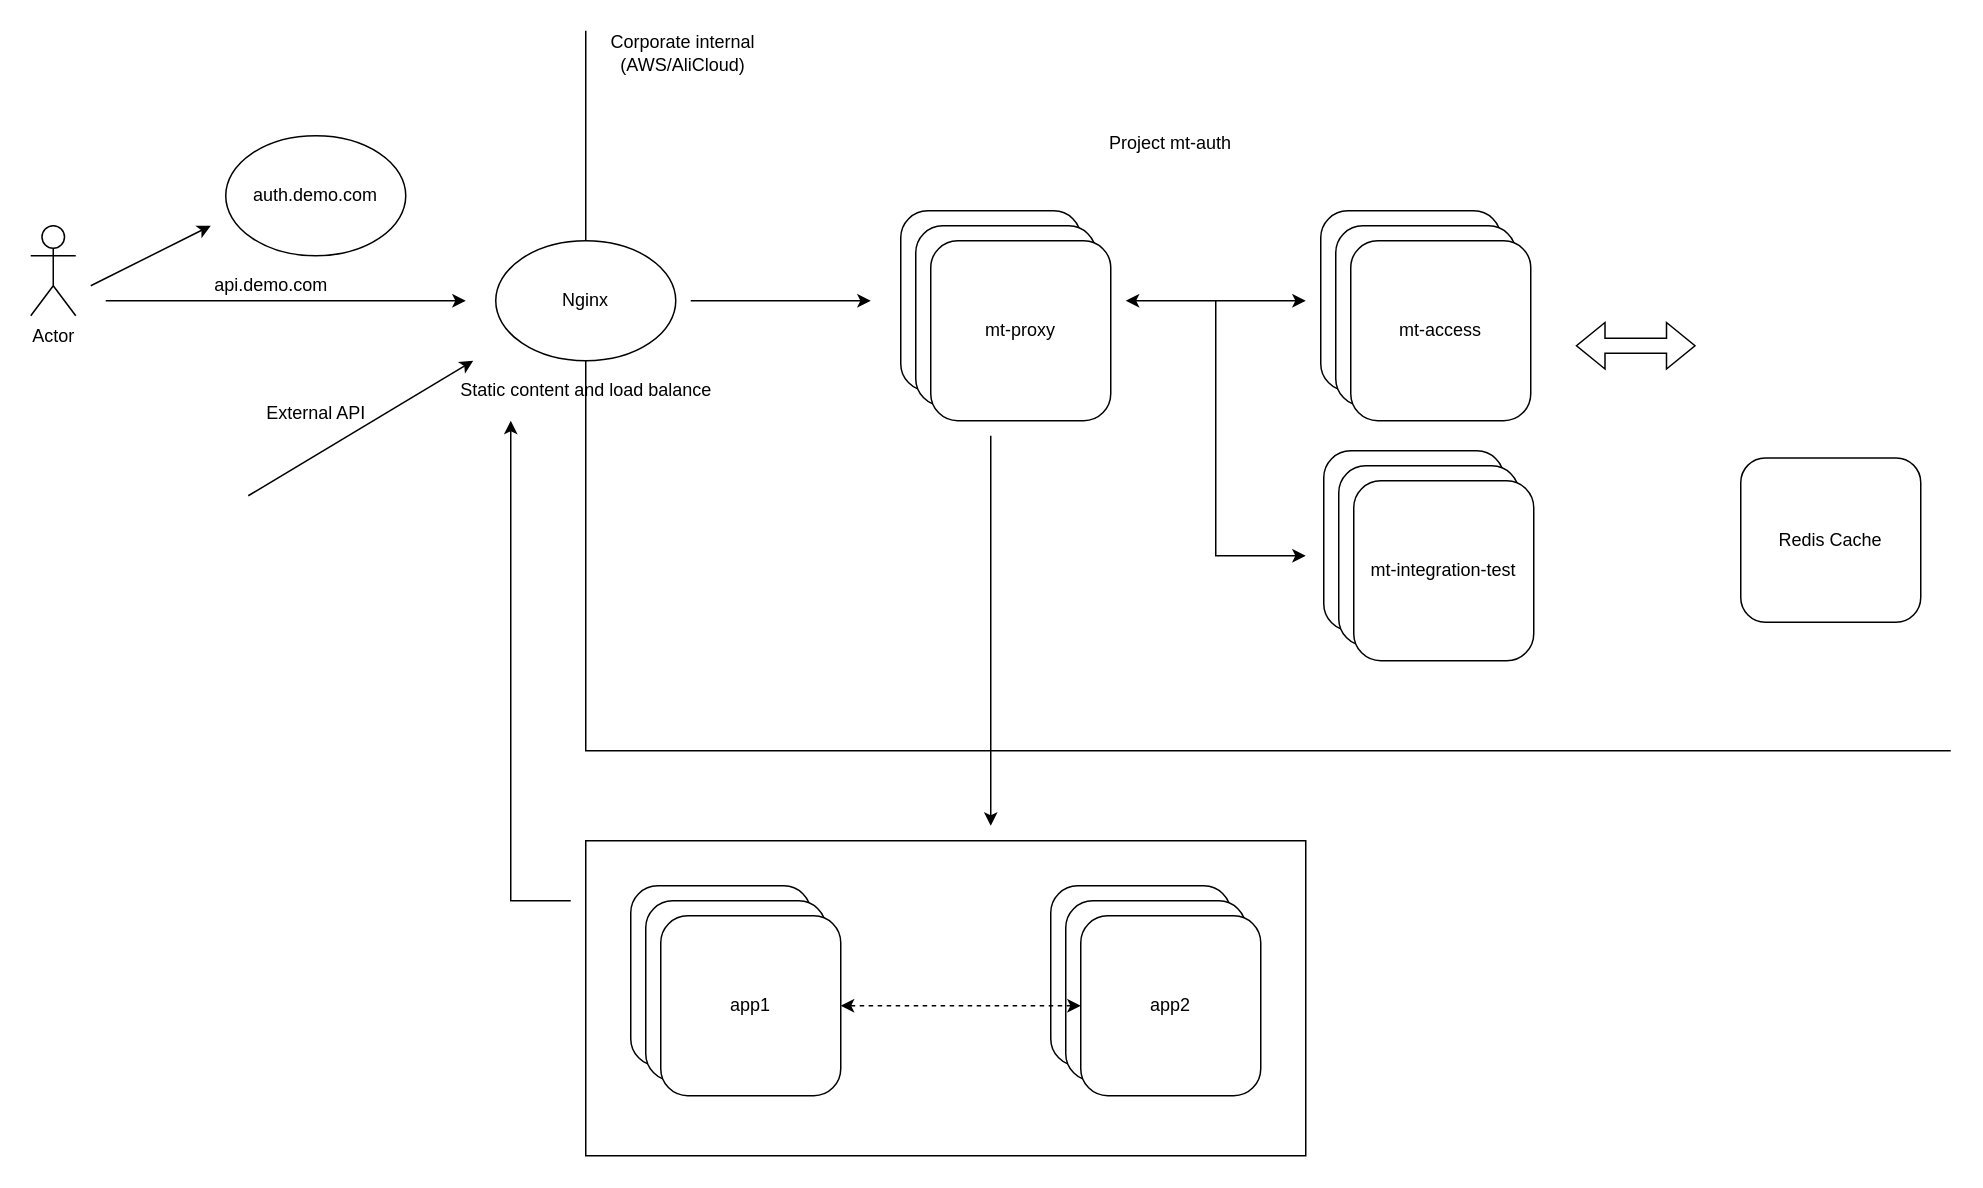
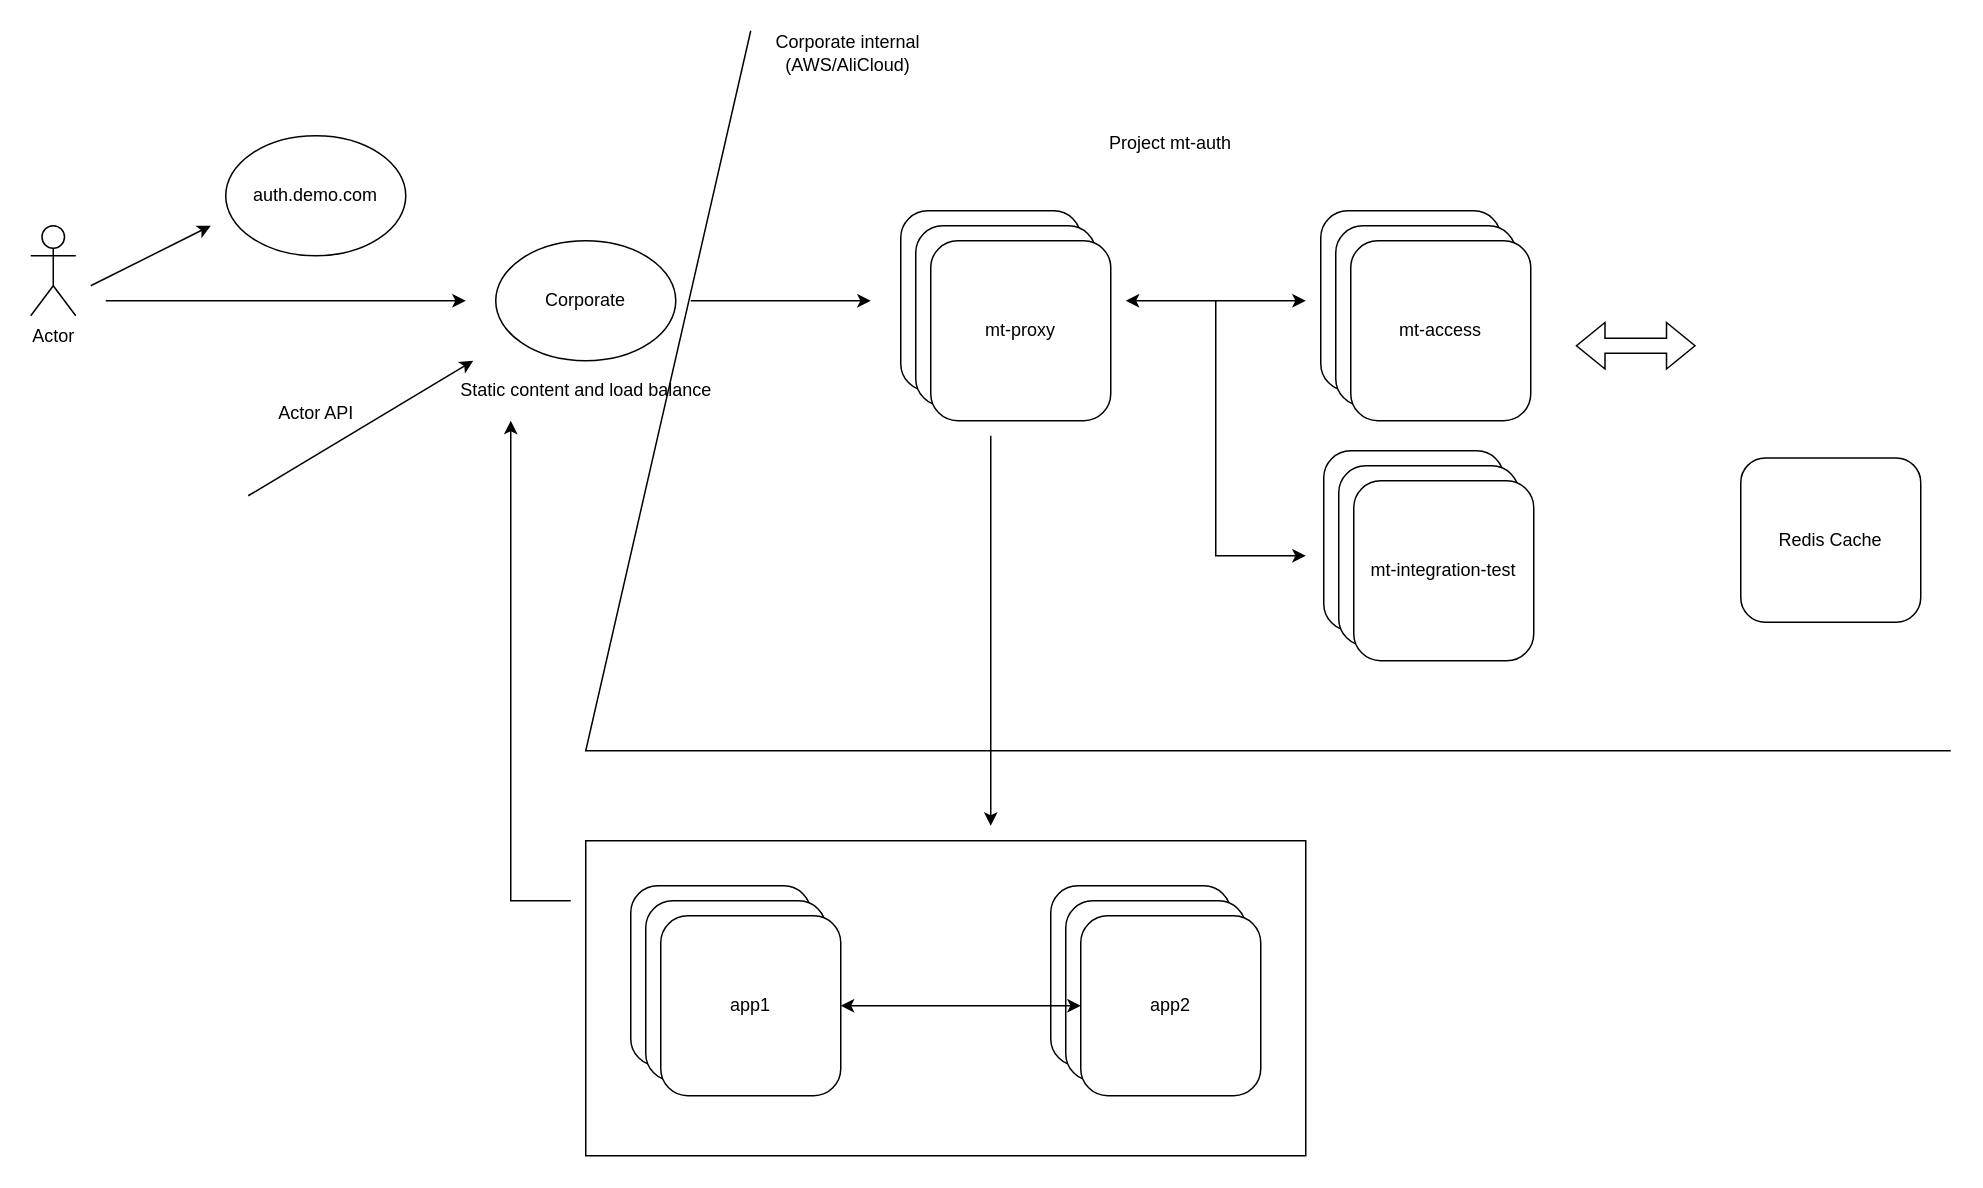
- <mxCell id="25" value="Corporate internal (AWS/AliCloud)" style="text;html=1;strokeColor=none;fillColor=none;align=center;verticalAlign=middle;whiteSpace=wrap;rounded=0;" parent="1" vertex="1"><mxGeometry x="390" y="20" width="130" height="30" as="geometry" /></mxCell>
+ <mxCell id="25" value="Corporate internal (AWS/AliCloud)" style="text;html=1;strokeColor=none;fillColor=none;align=center;verticalAlign=middle;whiteSpace=wrap;rounded=0;" parent="1" vertex="1"><mxGeometry x="500" y="20" width="130" height="30" as="geometry" /></mxCell>
- <mxCell id="23" value="api.demo.com" style="text;html=1;align=center;verticalAlign=middle;resizable=0;points=[];autosize=1;strokeColor=none;fillColor=none;" parent="1" vertex="1"><mxGeometry x="130" y="175" width="100" height="30" as="geometry" /></mxCell>
- <mxCell id="4" value="Nginx" style="ellipse;whiteSpace=wrap;html=1;" parent="1" vertex="1"><mxGeometry x="330" y="160" width="120" height="80" as="geometry" /></mxCell>
+ <mxCell id="4" value="Corporate" style="ellipse;whiteSpace=wrap;html=1;" parent="1" vertex="1"><mxGeometry x="330" y="160" width="120" height="80" as="geometry" /></mxCell>
- <mxCell id="14" value="External API" style="text;html=1;align=center;verticalAlign=middle;resizable=0;points=[];autosize=1;strokeColor=none;fillColor=none;" parent="1" vertex="1"><mxGeometry x="165" y="260" width="90" height="30" as="geometry" /></mxCell>
+ <mxCell id="14" value="Actor API" style="text;html=1;align=center;verticalAlign=middle;resizable=0;points=[];autosize=1;strokeColor=none;fillColor=none;" parent="1" vertex="1"><mxGeometry x="165" y="260" width="90" height="30" as="geometry" /></mxCell>
- <mxCell id="22" value="" style="endArrow=classic;startArrow=classic;html=1;rounded=0;exitX=0;exitY=0.5;exitDx=0;exitDy=0;entryX=1;entryY=0.5;entryDx=0;entryDy=0;dashed=1;" parent="1" source="21" target="19" edge="1"><mxGeometry width="50" height="50" relative="1" as="geometry"><mxPoint x="670" y="650" as="sourcePoint" /><mxPoint x="570" y="670" as="targetPoint" /></mxGeometry></mxCell>
+ <mxCell id="22" value="" style="endArrow=classic;startArrow=classic;html=1;rounded=0;exitX=0;exitY=0.5;exitDx=0;exitDy=0;entryX=1;entryY=0.5;entryDx=0;entryDy=0;" parent="1" source="21" target="19" edge="1"><mxGeometry width="50" height="50" relative="1" as="geometry"><mxPoint x="670" y="650" as="sourcePoint" /><mxPoint x="570" y="670" as="targetPoint" /></mxGeometry></mxCell>
